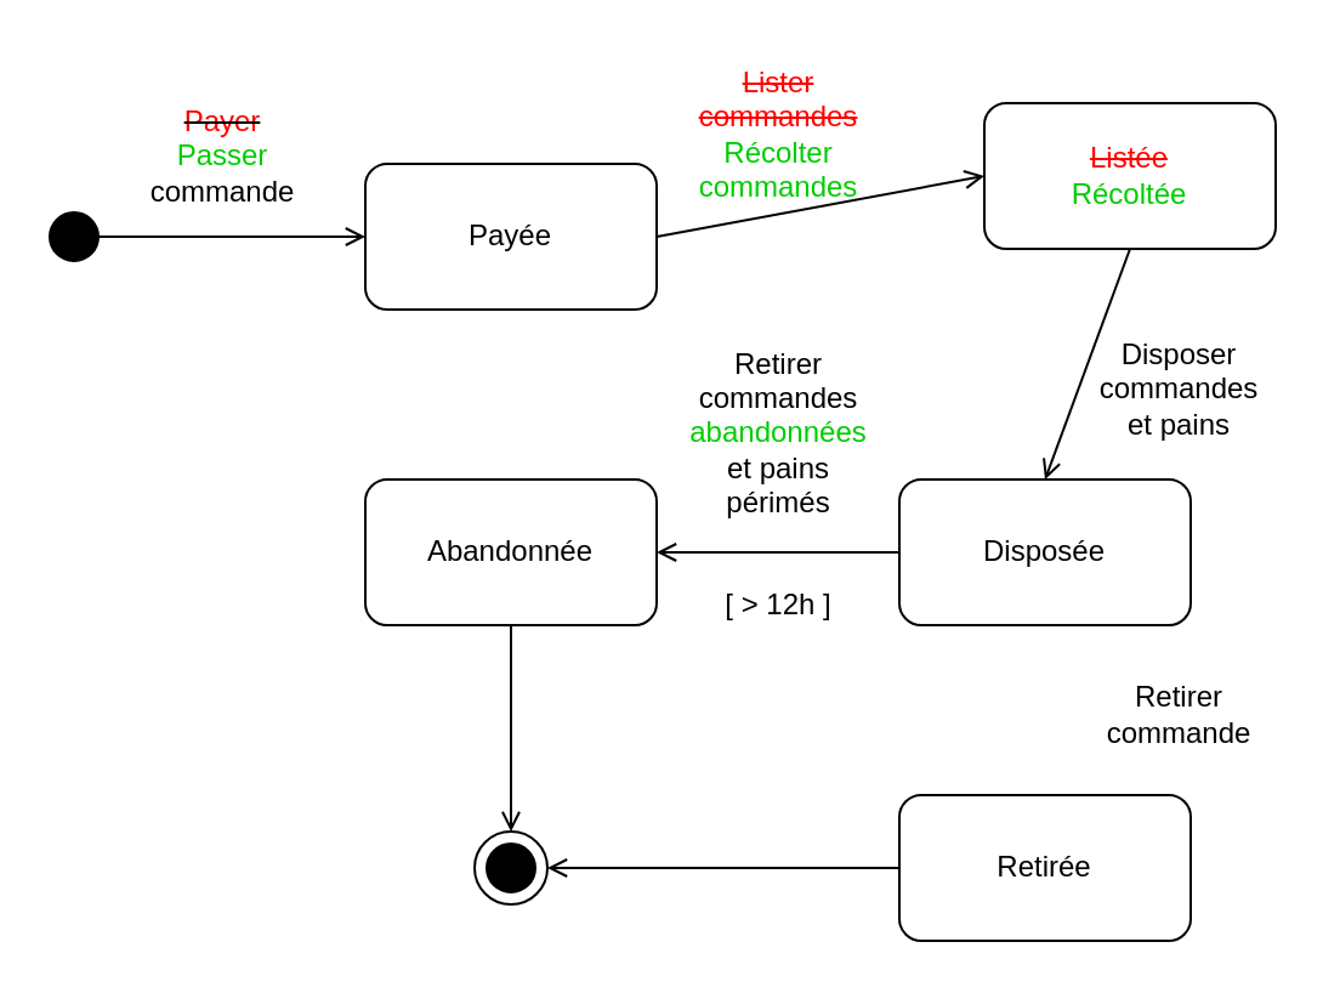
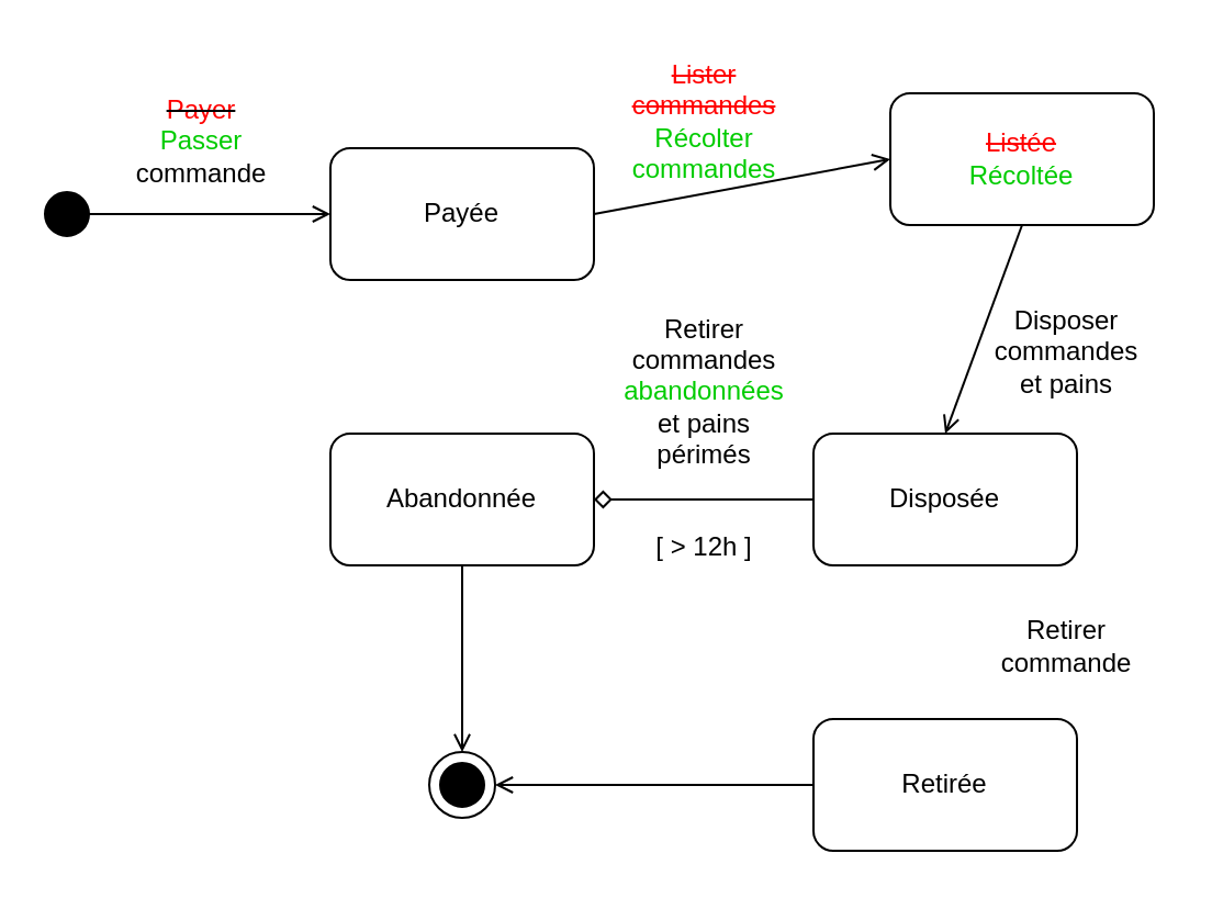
- <mxCell id="13" value="" style="endArrow=open;html=1;rounded=0;endFill=0;entryX=1;entryY=0.5;entryDx=0;entryDy=0;exitX=0;exitY=0.5;exitDx=0;exitDy=0;" edge="1" parent="1" source="9" target="11"><mxGeometry width="50" height="50" relative="1" as="geometry"><mxPoint x="310" y="197" as="sourcePoint" /><mxPoint x="440" y="337" as="targetPoint" /></mxGeometry></mxCell>
+ <mxCell id="13" value="" style="endArrow=diamond;html=1;rounded=0;endFill=0;entryX=1;entryY=0.5;entryDx=0;entryDy=0;exitX=0;exitY=0.5;exitDx=0;exitDy=0;" edge="1" parent="1" source="9" target="11"><mxGeometry width="50" height="50" relative="1" as="geometry"><mxPoint x="310" y="197" as="sourcePoint" /><mxPoint x="440" y="337" as="targetPoint" /></mxGeometry></mxCell>
